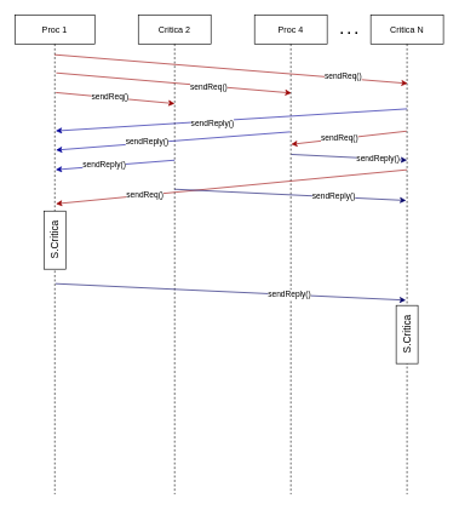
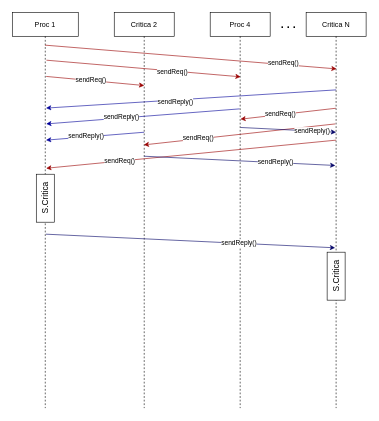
+ <mxCell id="27" value="" style="endArrow=classic;html=1;rounded=0;exitX=0.487;exitY=0.282;exitDx=0;exitDy=0;exitPerimeter=0;entryX=0.493;entryY=0.335;entryDx=0;entryDy=0;entryPerimeter=0;strokeColor=#990000;" edge="1" parent="1" source="9" target="5"><mxGeometry width="50" height="50" relative="1" as="geometry"><mxPoint x="569.3" y="257.04" as="sourcePoint" /><mxPoint x="86.54" y="276.18" as="targetPoint" /></mxGeometry></mxCell>
+ <mxCell id="28" value="sendReq()" style="edgeLabel;html=1;align=center;verticalAlign=middle;resizable=0;points=[];" vertex="1" connectable="0" parent="27"><mxGeometry x="0.255" y="-3" relative="1" as="geometry"><mxPoint x="-28" y="3" as="offset" /></mxGeometry></mxCell>
